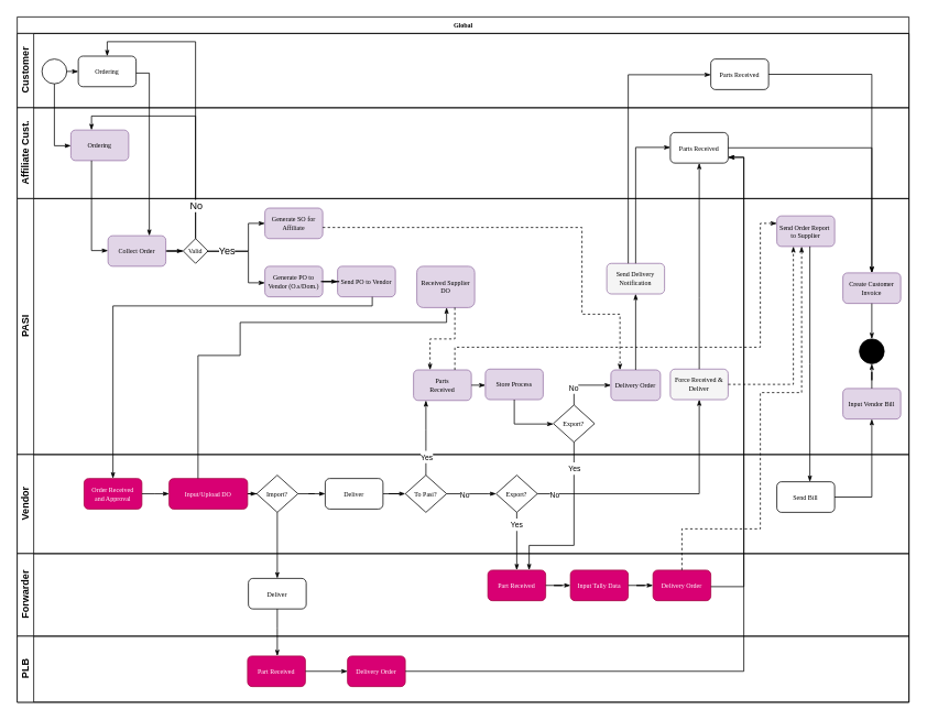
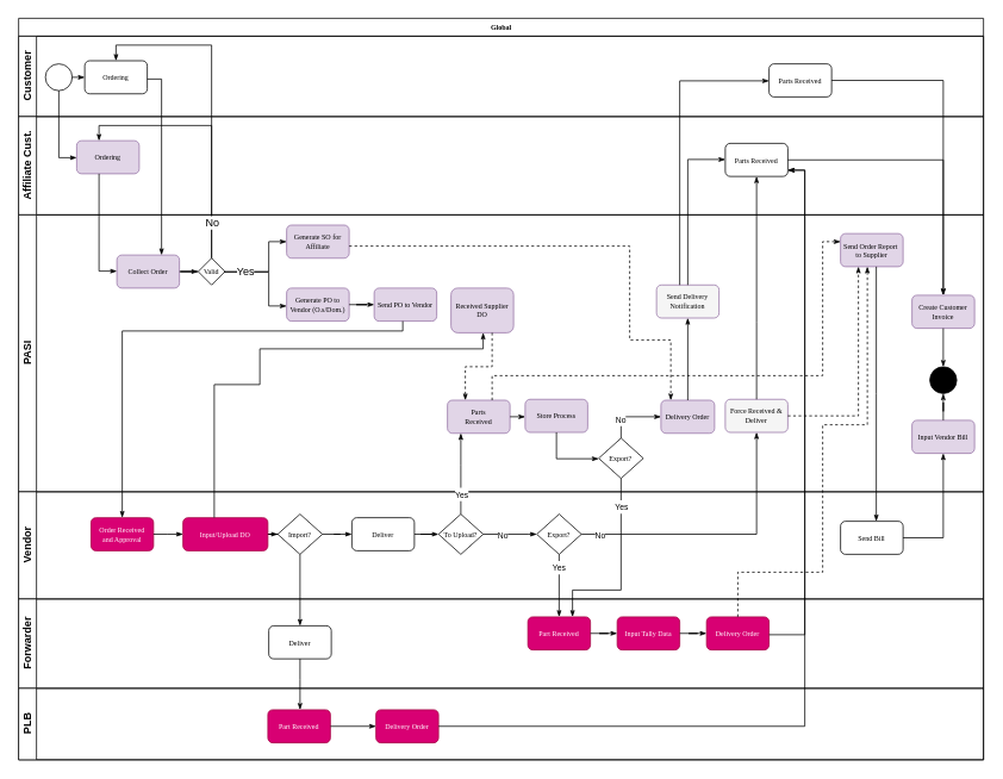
- <mxCell id="20" value="Send PO to Vendor" style="rounded=1;whiteSpace=wrap;html=1;shadow=0;labelBackgroundColor=none;strokeWidth=1;fontFamily=Verdana;fontSize=8;align=center;fillColor=#e1d5e7;strokeColor=#9673a6;" parent="11" vertex="1"><mxGeometry x="388" y="82" width="70" height="37" as="geometry" /></mxCell>
+ <mxCell id="20" value="Send PO to Vendor" style="rounded=1;whiteSpace=wrap;html=1;shadow=0;labelBackgroundColor=none;strokeWidth=1;fontFamily=Verdana;fontSize=8;align=center;fillColor=#e1d5e7;strokeColor=#9673a6;" parent="11" vertex="1"><mxGeometry x="398" y="82" width="70" height="37" as="geometry" /></mxCell>
- <mxCell id="51" value="To Pasi?" style="strokeWidth=1;html=1;shape=mxgraph.flowchart.decision;whiteSpace=wrap;rounded=1;shadow=0;labelBackgroundColor=none;fontFamily=Verdana;fontSize=8;align=center;" parent="45" vertex="1"><mxGeometry x="470" y="25" width="50" height="45" as="geometry" /></mxCell>
+ <mxCell id="51" value="To Upload?" style="strokeWidth=1;html=1;shape=mxgraph.flowchart.decision;whiteSpace=wrap;rounded=1;shadow=0;labelBackgroundColor=none;fontFamily=Verdana;fontSize=8;align=center;" parent="45" vertex="1"><mxGeometry x="470" y="25" width="50" height="45" as="geometry" /></mxCell>
